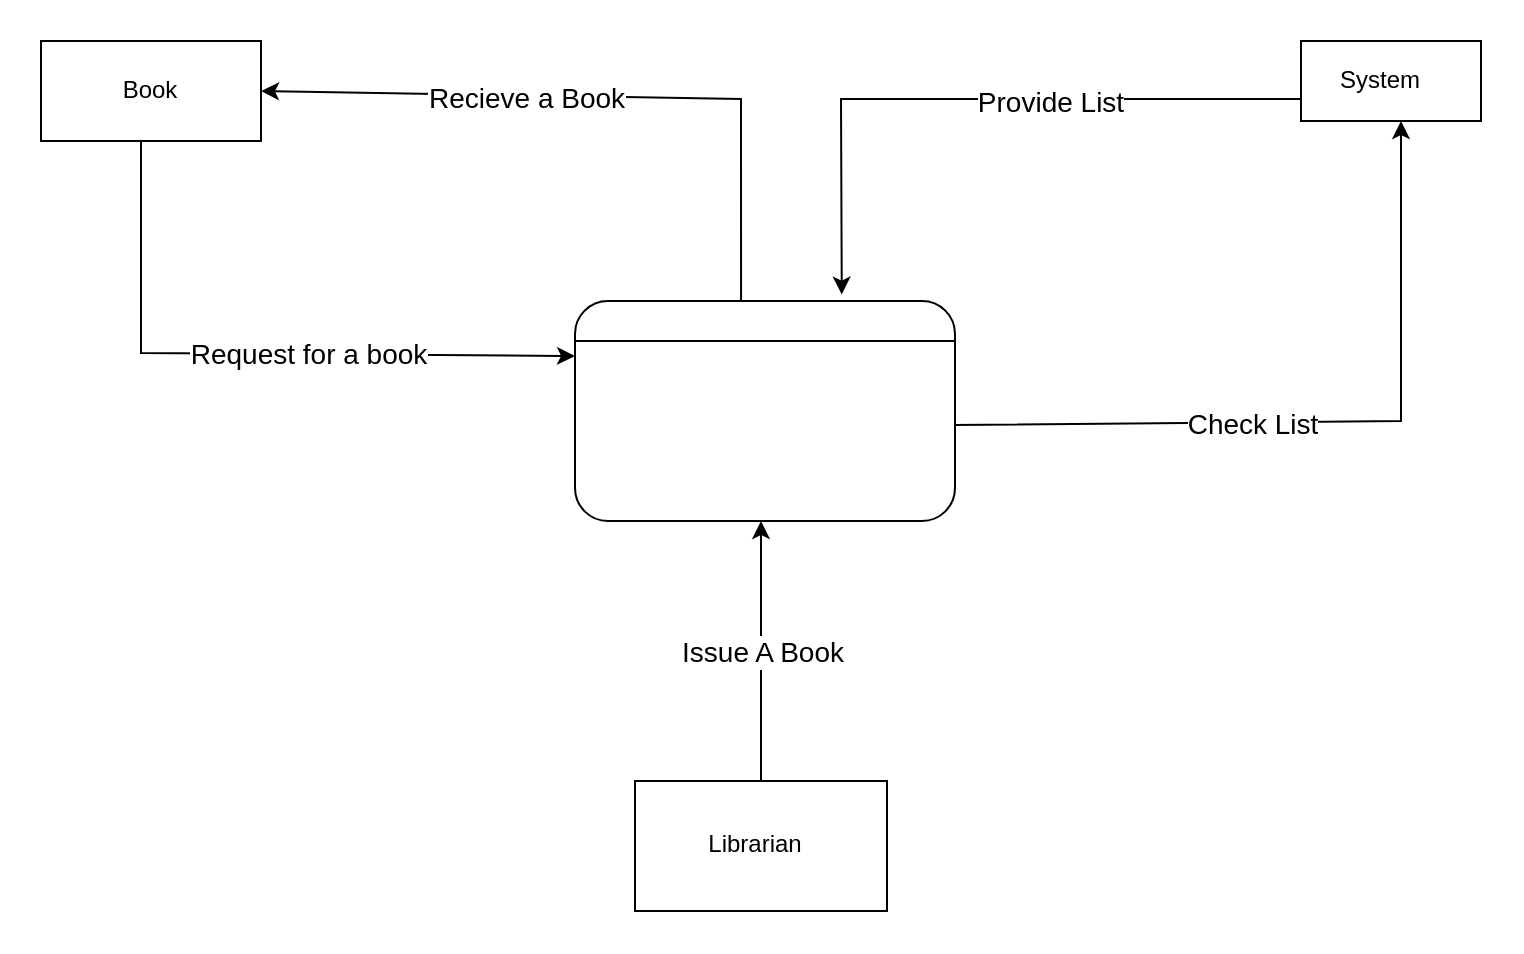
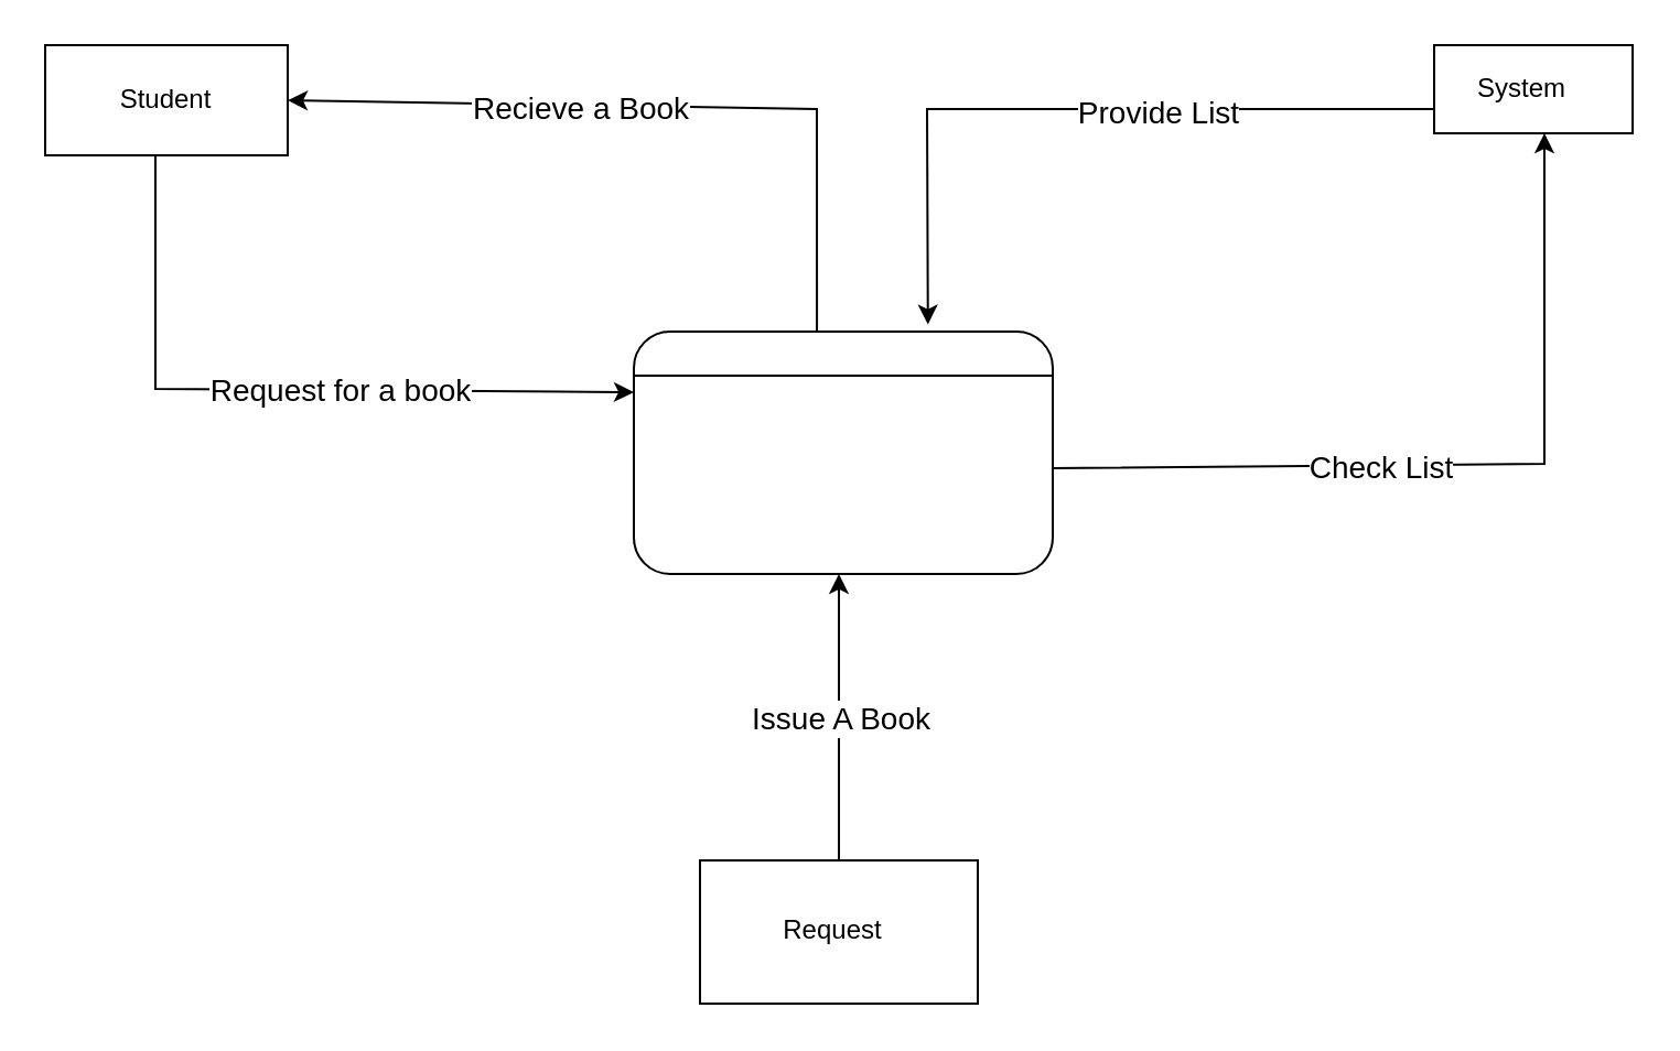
- <mxCell id="17" value="Book" style="text;html=1;strokeColor=none;fillColor=none;align=center;verticalAlign=middle;whiteSpace=wrap;rounded=0;" parent="15" vertex="1"><mxGeometry x="25" y="10" width="60" height="30" as="geometry" /></mxCell>
+ <mxCell id="17" value="Student" style="text;html=1;strokeColor=none;fillColor=none;align=center;verticalAlign=middle;whiteSpace=wrap;rounded=0;" parent="15" vertex="1"><mxGeometry x="25" y="10" width="60" height="30" as="geometry" /></mxCell>
- <mxCell id="20" value="Librarian" style="text;html=1;strokeColor=none;fillColor=none;align=center;verticalAlign=middle;whiteSpace=wrap;rounded=0;" parent="18" vertex="1"><mxGeometry x="21" y="10.833" width="78.75" height="43.333" as="geometry" /></mxCell>
+ <mxCell id="20" value="Request" style="text;html=1;strokeColor=none;fillColor=none;align=center;verticalAlign=middle;whiteSpace=wrap;rounded=0;" parent="18" vertex="1"><mxGeometry x="21" y="10.833" width="78.75" height="43.333" as="geometry" /></mxCell>
